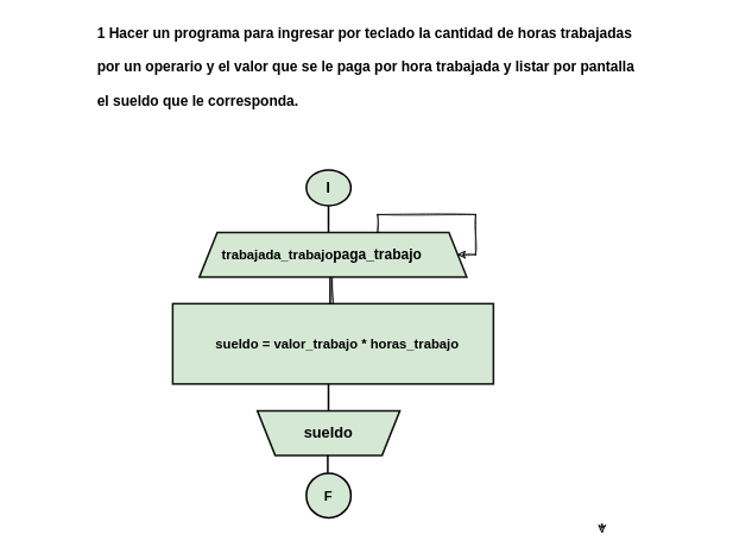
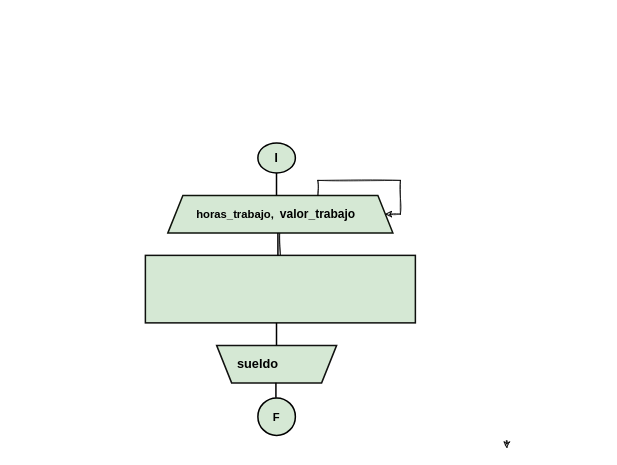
- <mxCell id="2" value="&lt;div style=&quot;text-align: justify;&quot;&gt;&lt;b style=&quot;background-color: initial; font-size: 16px;&quot;&gt;&lt;font color=&quot;#000000&quot;&gt;1 Hacer un programa para ingresar por teclado la cantidad de horas trabajadas&lt;/font&gt;&lt;/b&gt;&lt;/div&gt;&lt;div style=&quot;text-align: justify;&quot;&gt;&lt;font color=&quot;#000000&quot;&gt;&lt;span style=&quot;font-size: 16px;&quot;&gt;&lt;b&gt;&lt;br&gt;&lt;/b&gt;&lt;/span&gt;&lt;/font&gt;&lt;/div&gt;&lt;font style=&quot;font-size: 16px; font-weight: bold;&quot; color=&quot;#000000&quot;&gt;por un operario y el valor que se le paga por hora trabajada y listar por pantalla&lt;br&gt;&lt;br&gt;&lt;div style=&quot;text-align: justify;&quot;&gt;&lt;span style=&quot;background-color: initial;&quot;&gt;el sueldo que le corresponda.&lt;/span&gt;&lt;/div&gt;&lt;/font&gt;" style="text;whiteSpace=wrap;html=1;align=center;" vertex="1" parent="1"><mxGeometry x="20" y="20" width="780" height="150" as="geometry" /></mxCell>
- <mxCell id="12" value="&lt;b&gt;&lt;font style=&quot;font-size: 15px;&quot; color=&quot;#000000&quot;&gt;trabajada_trabajo,&lt;/font&gt;&lt;/b&gt;" style="text;strokeColor=none;align=center;fillColor=none;html=1;verticalAlign=middle;whiteSpace=wrap;rounded=0;aspect=fixed;" vertex="1" parent="10"><mxGeometry width="240" height="50" as="geometry" /></mxCell>
+ <mxCell id="12" value="&lt;b&gt;&lt;font style=&quot;font-size: 15px;&quot; color=&quot;#000000&quot;&gt;horas_trabajo,&lt;/font&gt;&lt;/b&gt;" style="text;strokeColor=none;align=center;fillColor=none;html=1;verticalAlign=middle;whiteSpace=wrap;rounded=0;aspect=fixed;" vertex="1" parent="10"><mxGeometry width="240" height="50" as="geometry" /></mxCell>
- <mxCell id="13" value="&lt;span style=&quot;font-size: 16px;&quot;&gt;&lt;b&gt;&lt;font color=&quot;#000000&quot;&gt;paga_trabajo&lt;/font&gt;&lt;/b&gt;&lt;/span&gt;" style="text;strokeColor=none;align=center;fillColor=none;html=1;verticalAlign=middle;whiteSpace=wrap;rounded=0;aspect=fixed;" vertex="1" parent="10"><mxGeometry x="140" width="180" height="50" as="geometry" /></mxCell>
+ <mxCell id="13" value="&lt;span style=&quot;font-size: 16px;&quot;&gt;&lt;b&gt;&lt;font color=&quot;#000000&quot;&gt;valor_trabajo&lt;/font&gt;&lt;/b&gt;&lt;/span&gt;" style="text;strokeColor=none;align=center;fillColor=none;html=1;verticalAlign=middle;whiteSpace=wrap;rounded=0;aspect=fixed;" vertex="1" parent="10"><mxGeometry x="140" width="180" height="50" as="geometry" /></mxCell>
- <mxCell id="15" value="&lt;b&gt;&lt;font color=&quot;#000000&quot; style=&quot;font-size: 15px;&quot;&gt;sueldo = valor_trabajo * horas_trabajo&lt;/font&gt;&lt;/b&gt;" style="text;strokeColor=none;align=center;fillColor=none;html=1;verticalAlign=middle;whiteSpace=wrap;rounded=0;" vertex="1" parent="1"><mxGeometry x="203" y="370" width="350" height="30" as="geometry" /></mxCell>
- <mxCell id="5" value="&lt;b&gt;&lt;font color=&quot;#000000&quot; style=&quot;font-size: 17px;&quot;&gt;sueldo&lt;/font&gt;&lt;/b&gt;" style="text;strokeColor=none;align=center;fillColor=none;html=1;verticalAlign=middle;whiteSpace=wrap;rounded=0;" vertex="1" parent="4"><mxGeometry x="35" y="10" width="90" height="30" as="geometry" /></mxCell>
+ <mxCell id="5" value="&lt;b&gt;&lt;font color=&quot;#000000&quot; style=&quot;font-size: 17px;&quot;&gt;sueldo&lt;/font&gt;&lt;/b&gt;" style="text;strokeColor=none;align=center;fillColor=none;html=1;verticalAlign=middle;whiteSpace=wrap;rounded=0;" vertex="1" parent="4"><mxGeometry x="10" y="10" width="90" height="30" as="geometry" /></mxCell>
